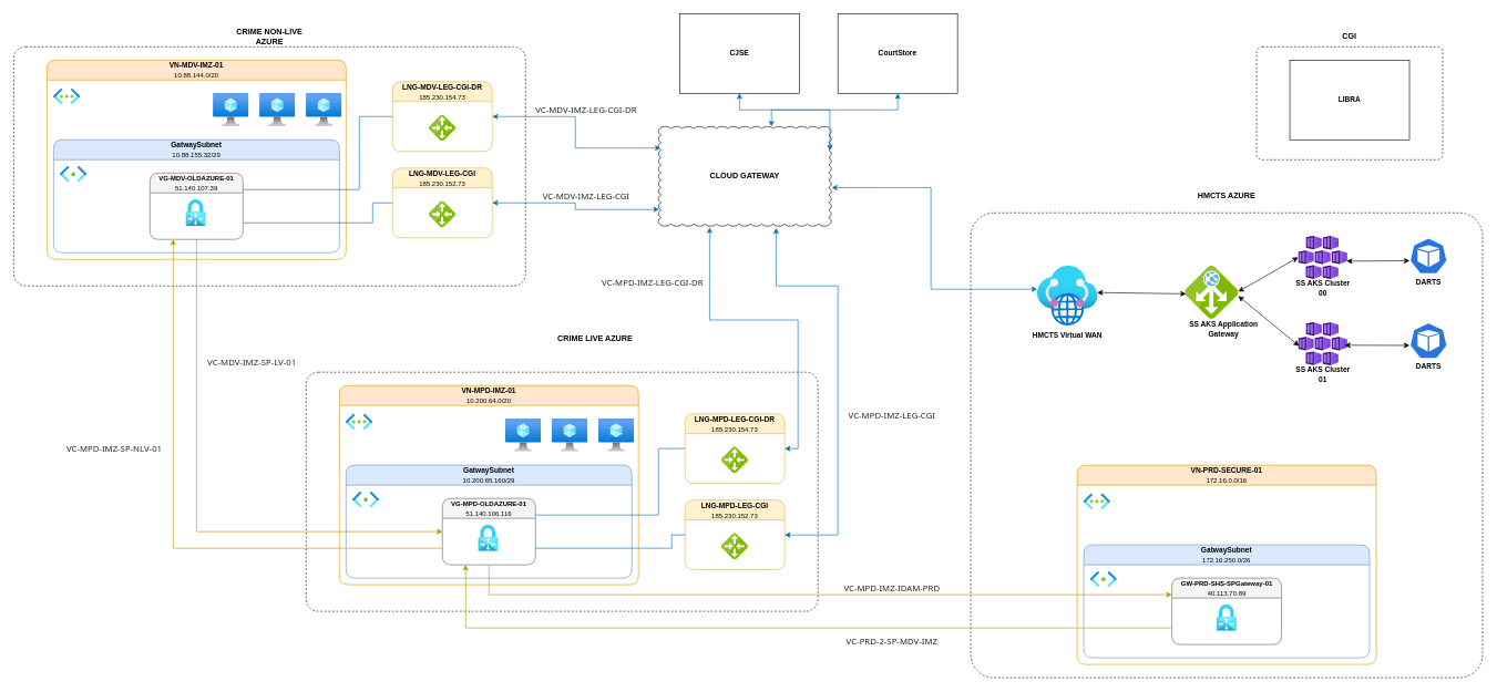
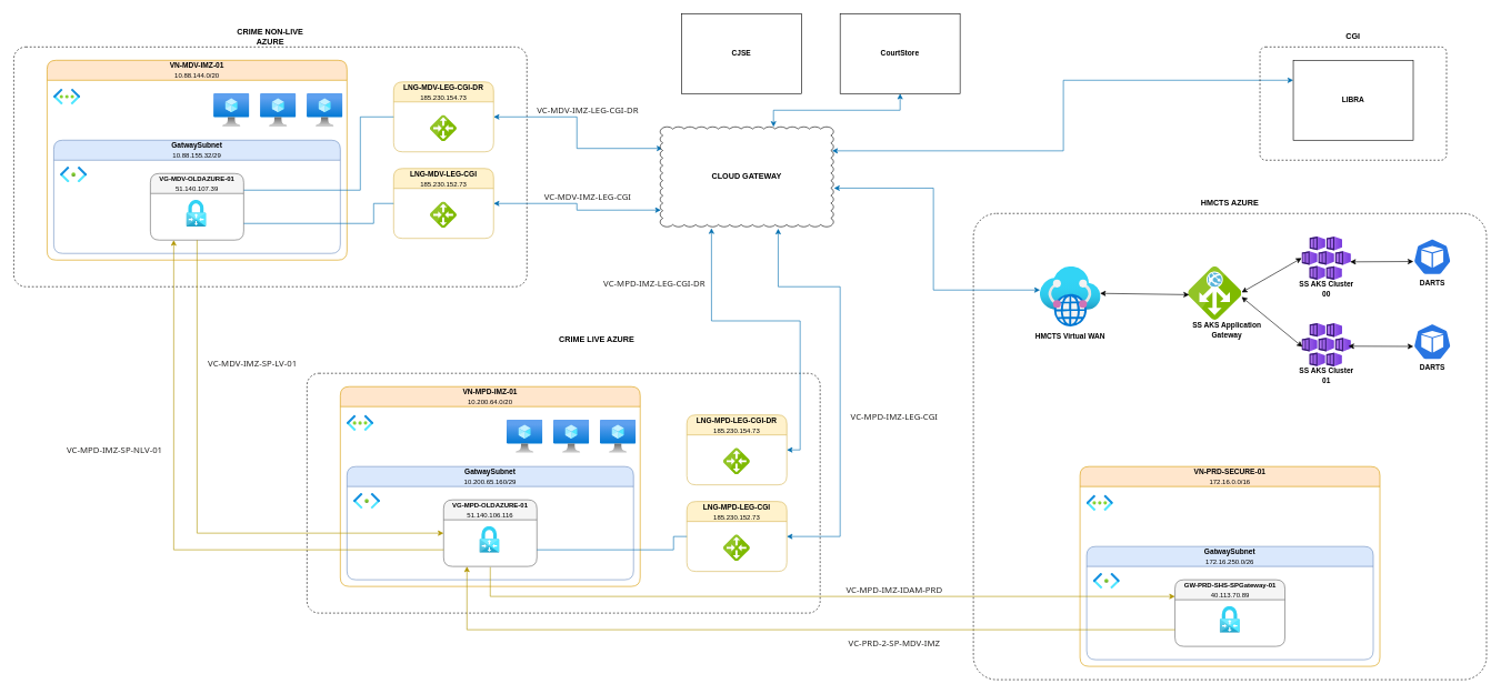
- <mxCell id="61" style="edgeStyle=orthogonalEdgeStyle;rounded=0;orthogonalLoop=1;jettySize=auto;html=1;exitX=0.992;exitY=0.24;exitDx=0;exitDy=0;fillColor=#1ba1e2;strokeColor=#006EAF;exitPerimeter=0;startArrow=classic;startFill=1;" edge="1" parent="1" source="19" target="76"><mxGeometry relative="1" as="geometry"><mxPoint x="1429.22" y="75.28" as="targetPoint" /><mxPoint x="1310" y="233" as="sourcePoint" /></mxGeometry></mxCell>
+ <mxCell id="61" style="edgeStyle=orthogonalEdgeStyle;rounded=0;orthogonalLoop=1;jettySize=auto;html=1;exitX=0.992;exitY=0.24;exitDx=0;exitDy=0;fillColor=#1ba1e2;strokeColor=#006EAF;entryX=0;entryY=0.25;entryDx=0;entryDy=0;exitPerimeter=0;startArrow=classic;startFill=1;" edge="1" parent="1" source="19" target="63"><mxGeometry relative="1" as="geometry"><mxPoint x="1429.22" y="75.28" as="targetPoint" /><mxPoint x="1310" y="233" as="sourcePoint" /></mxGeometry></mxCell>
- <mxCell id="50" value="&lt;b&gt;HMCTS AZURE&lt;/b&gt;" style="text;html=1;align=center;verticalAlign=middle;whiteSpace=wrap;rounded=0;" parent="1" vertex="1"><mxGeometry x="1775" y="280" width="140" height="30" as="geometry" /></mxCell>
+ <mxCell id="50" value="&lt;b&gt;HMCTS AZURE&lt;/b&gt;" style="text;html=1;align=center;verticalAlign=middle;whiteSpace=wrap;rounded=0;" parent="1" vertex="1"><mxGeometry x="1775" y="290" width="140" height="30" as="geometry" /></mxCell>
- <mxCell id="43" style="edgeStyle=orthogonalEdgeStyle;rounded=0;orthogonalLoop=1;jettySize=auto;html=1;exitX=1;exitY=0.25;exitDx=0;exitDy=0;fillColor=#1ba1e2;strokeColor=#006EAF;entryX=0;entryY=0.5;entryDx=0;entryDy=0;endArrow=none;endFill=0;" parent="1" source="29" target="37" edge="1"><mxGeometry relative="1" as="geometry"><mxPoint x="1105" y="470" as="targetPoint" /><mxPoint x="880" y="500" as="sourcePoint" /><Array as="points"><mxPoint x="990" y="775" /><mxPoint x="990" y="675" /></Array></mxGeometry></mxCell>
